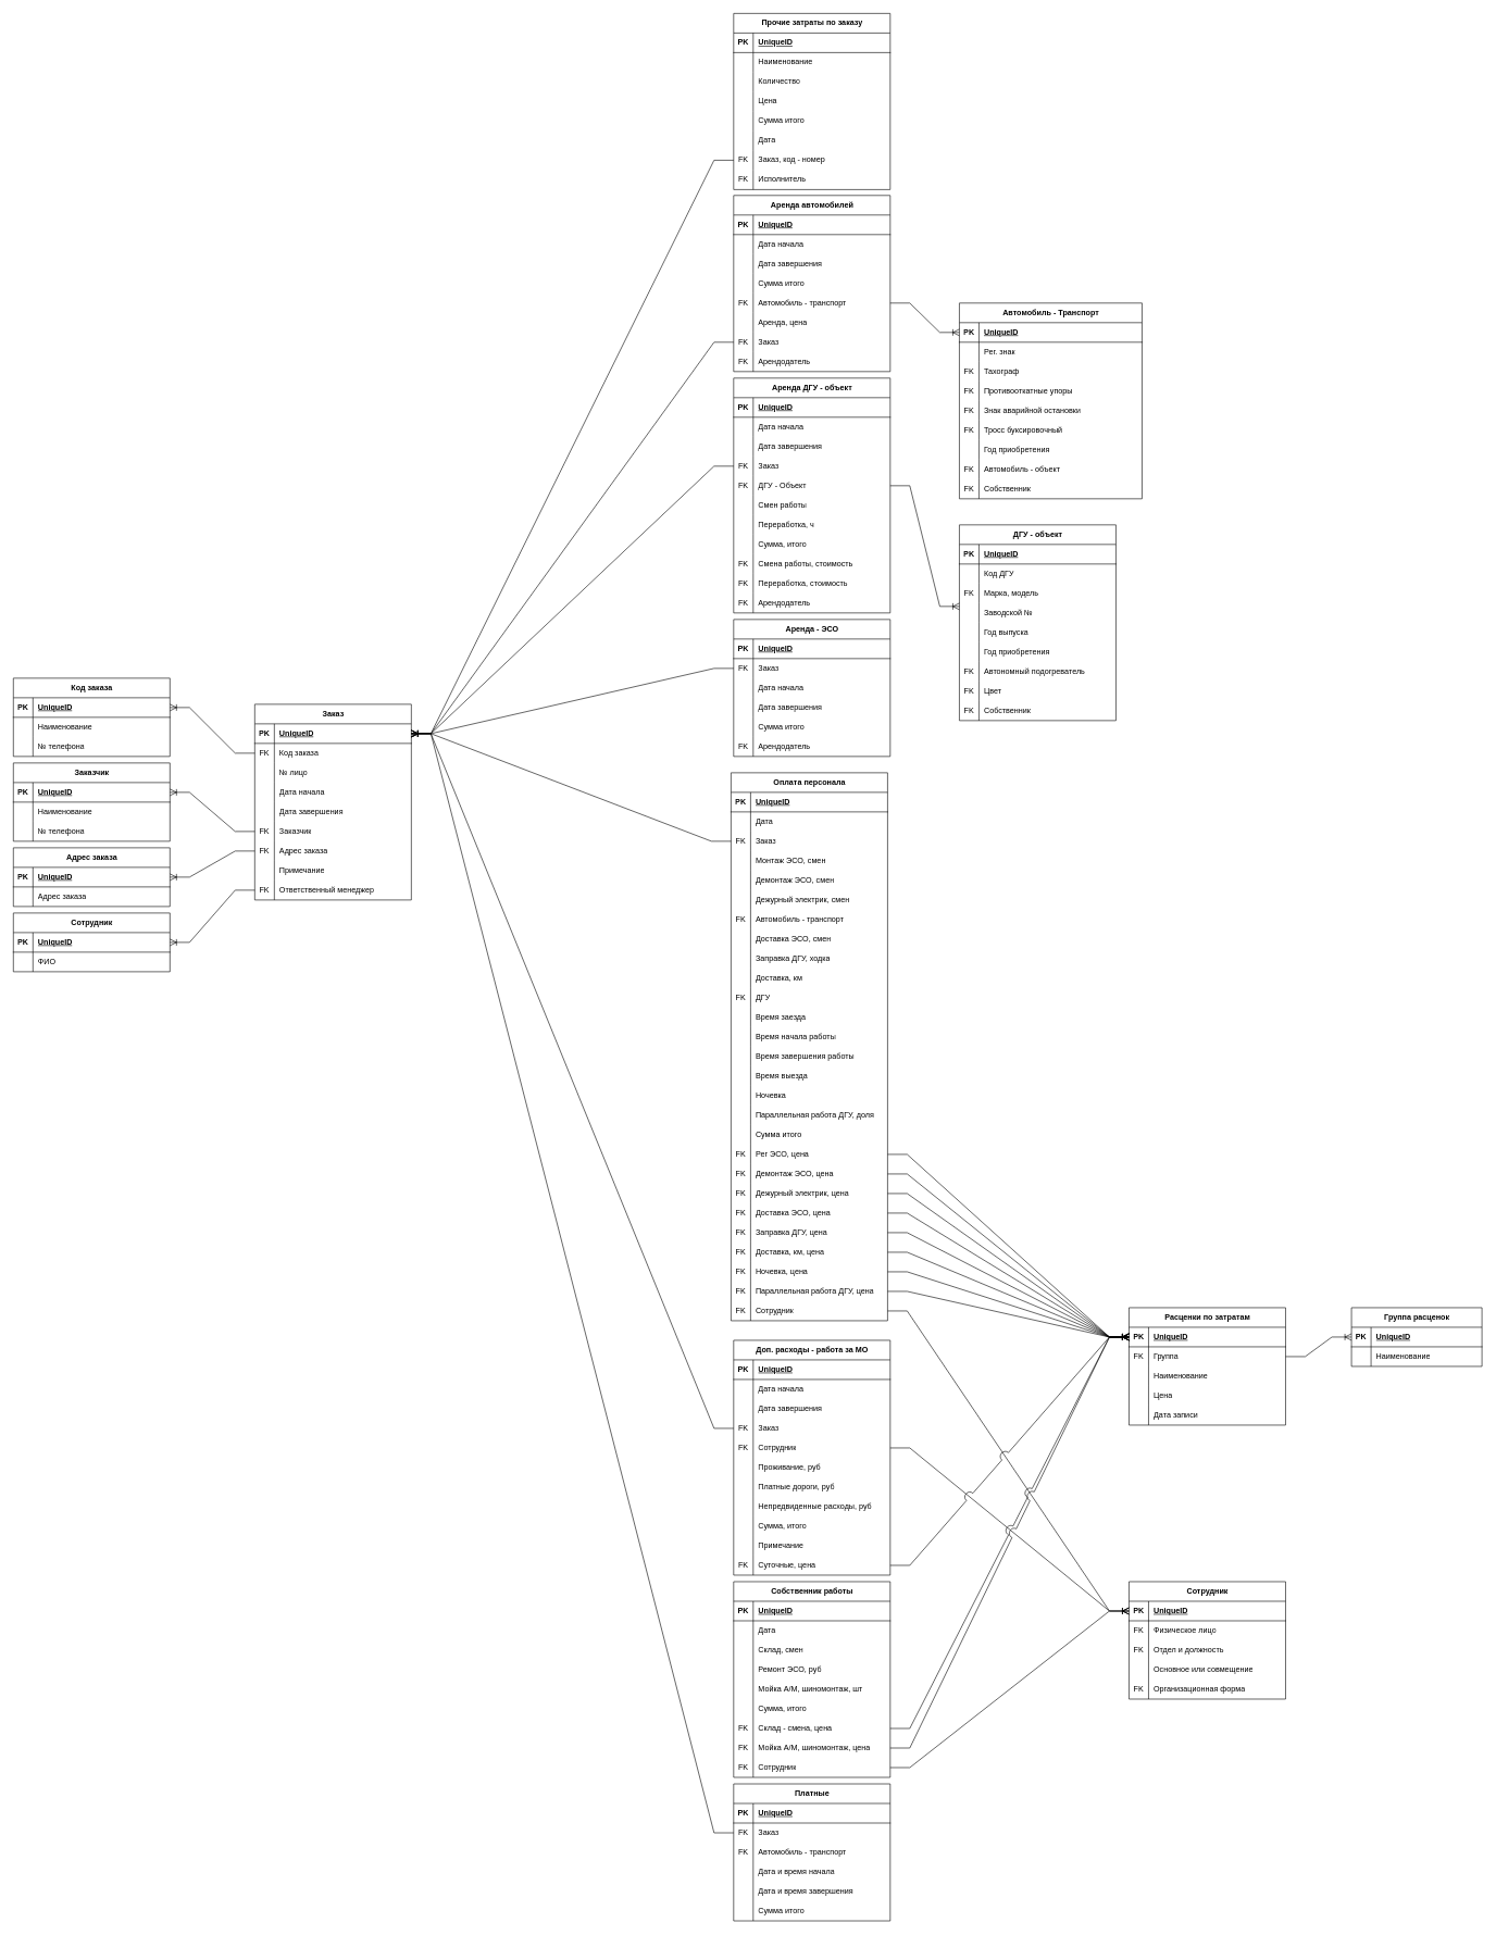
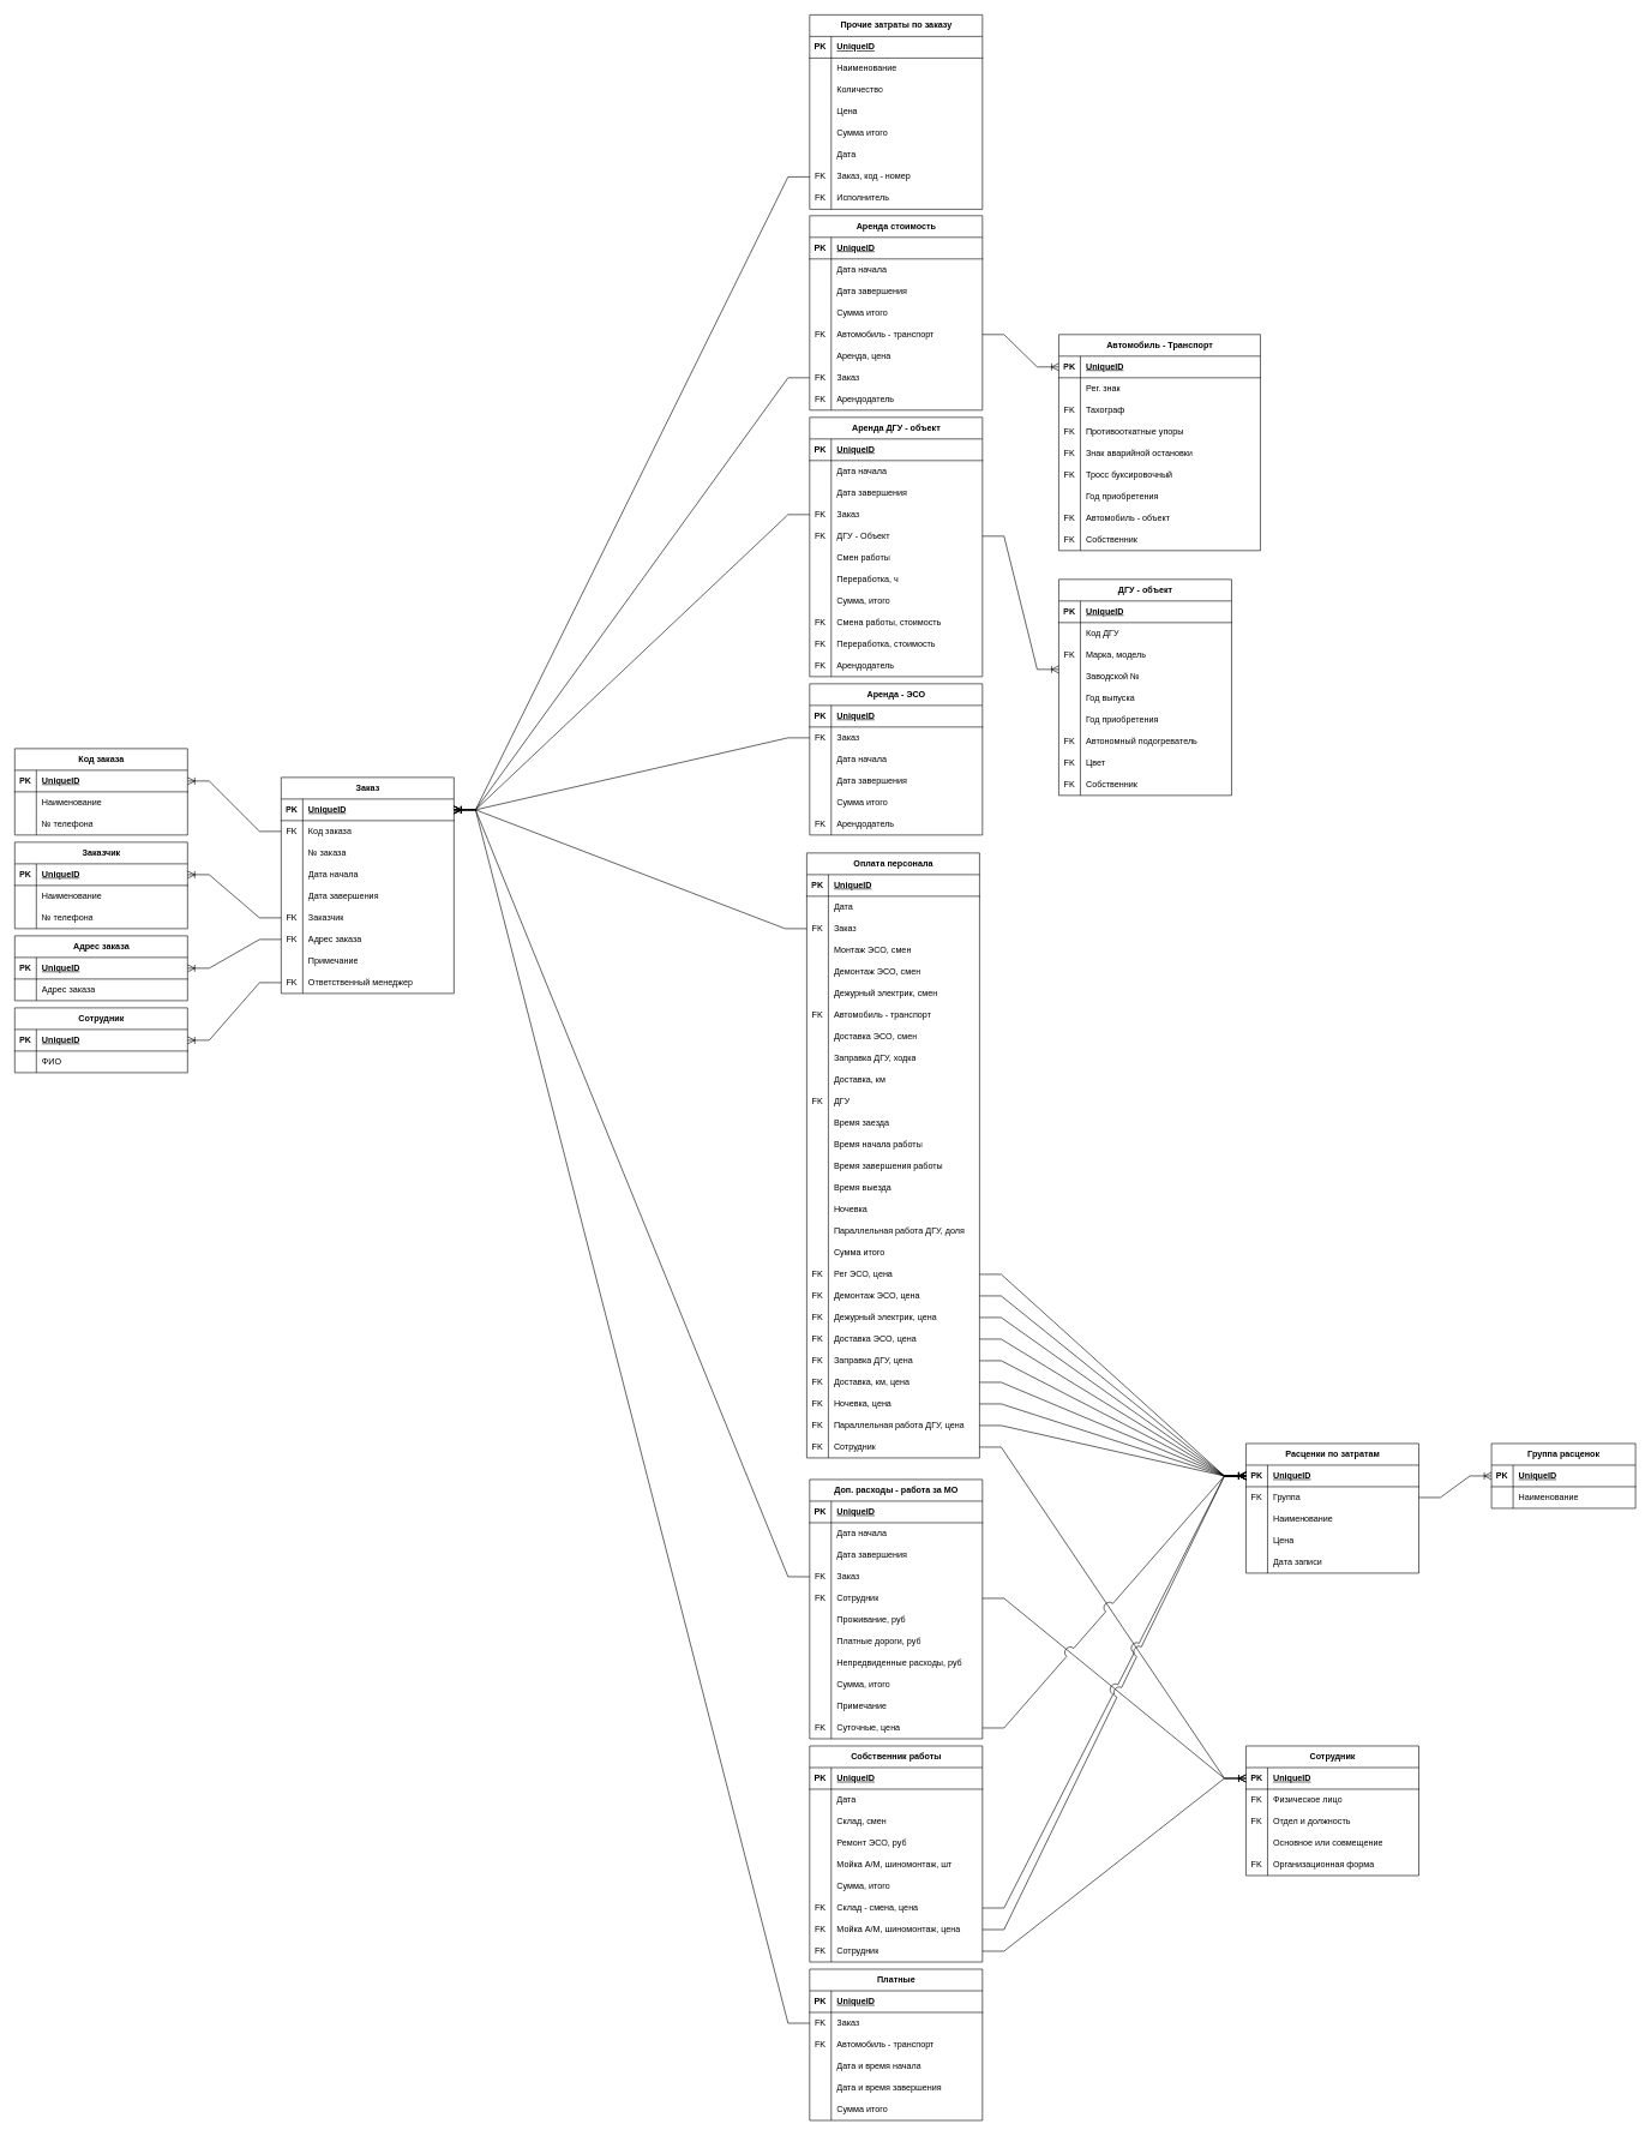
- <mxCell id="82" value="Аренда автомобилей" style="shape=table;startSize=30;container=1;collapsible=1;childLayout=tableLayout;fixedRows=1;rowLines=0;fontStyle=1;align=center;resizeLast=1;html=1;gradientColor=none;swimlaneFillColor=none;" parent="1" vertex="1"><mxGeometry x="1124" y="299" width="240" height="270" as="geometry" /></mxCell>
+ <mxCell id="82" value="Аренда стоимость" style="shape=table;startSize=30;container=1;collapsible=1;childLayout=tableLayout;fixedRows=1;rowLines=0;fontStyle=1;align=center;resizeLast=1;html=1;gradientColor=none;swimlaneFillColor=none;" parent="1" vertex="1"><mxGeometry x="1124" y="299" width="240" height="270" as="geometry" /></mxCell>
- <mxCell id="11" value="№ лицо" style="shape=partialRectangle;connectable=0;fillColor=none;top=0;left=0;bottom=0;right=0;align=left;spacingLeft=6;overflow=hidden;whiteSpace=wrap;html=1;" parent="9" vertex="1"><mxGeometry x="30" width="210" height="30" as="geometry"><mxRectangle width="210" height="30" as="alternateBounds" /></mxGeometry></mxCell>
+ <mxCell id="11" value="№ заказа" style="shape=partialRectangle;connectable=0;fillColor=none;top=0;left=0;bottom=0;right=0;align=left;spacingLeft=6;overflow=hidden;whiteSpace=wrap;html=1;" parent="9" vertex="1"><mxGeometry x="30" width="210" height="30" as="geometry"><mxRectangle width="210" height="30" as="alternateBounds" /></mxGeometry></mxCell>
